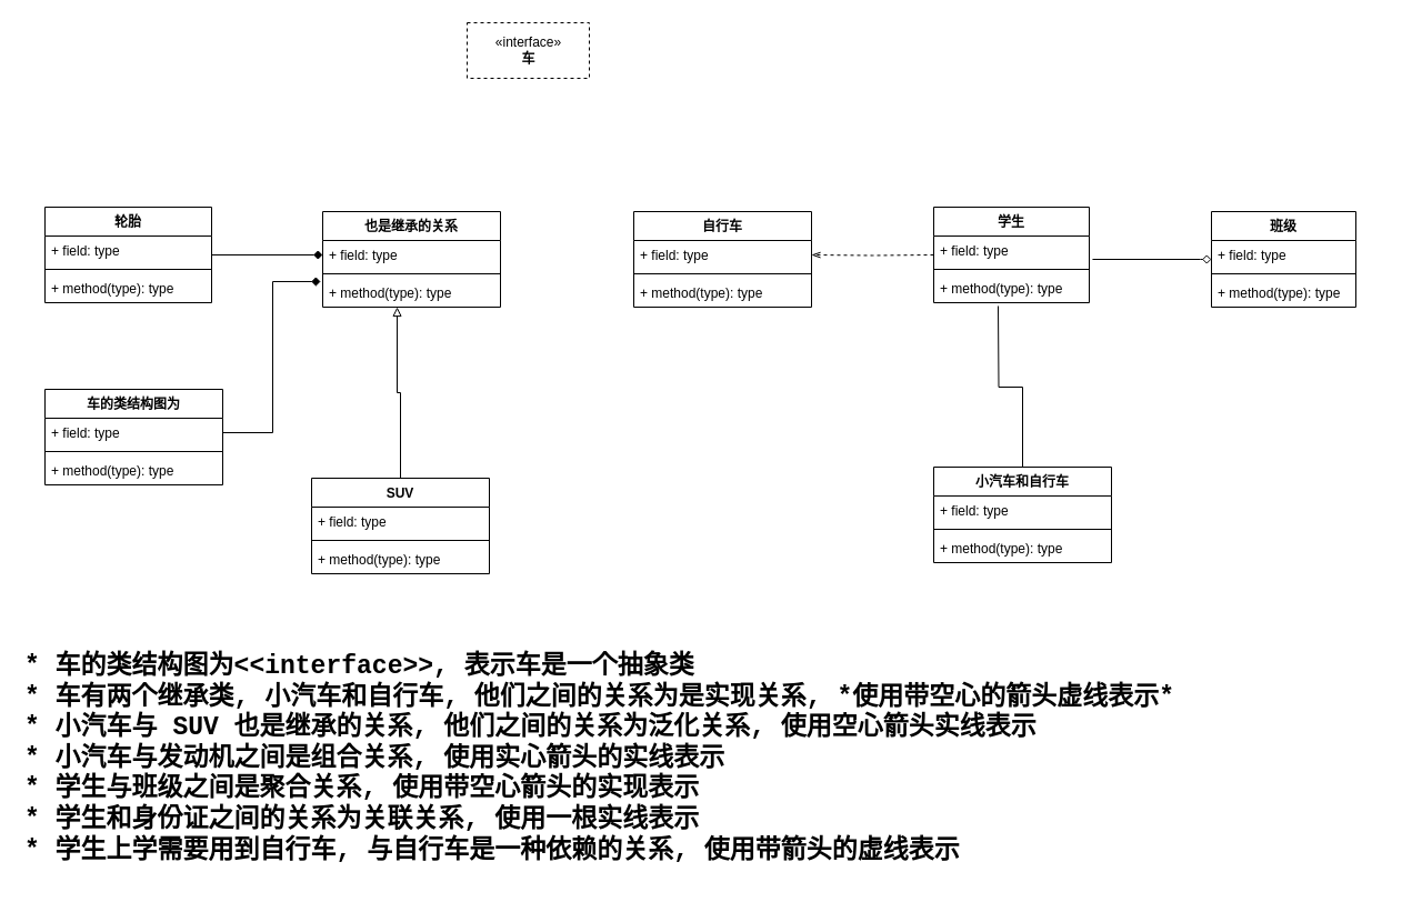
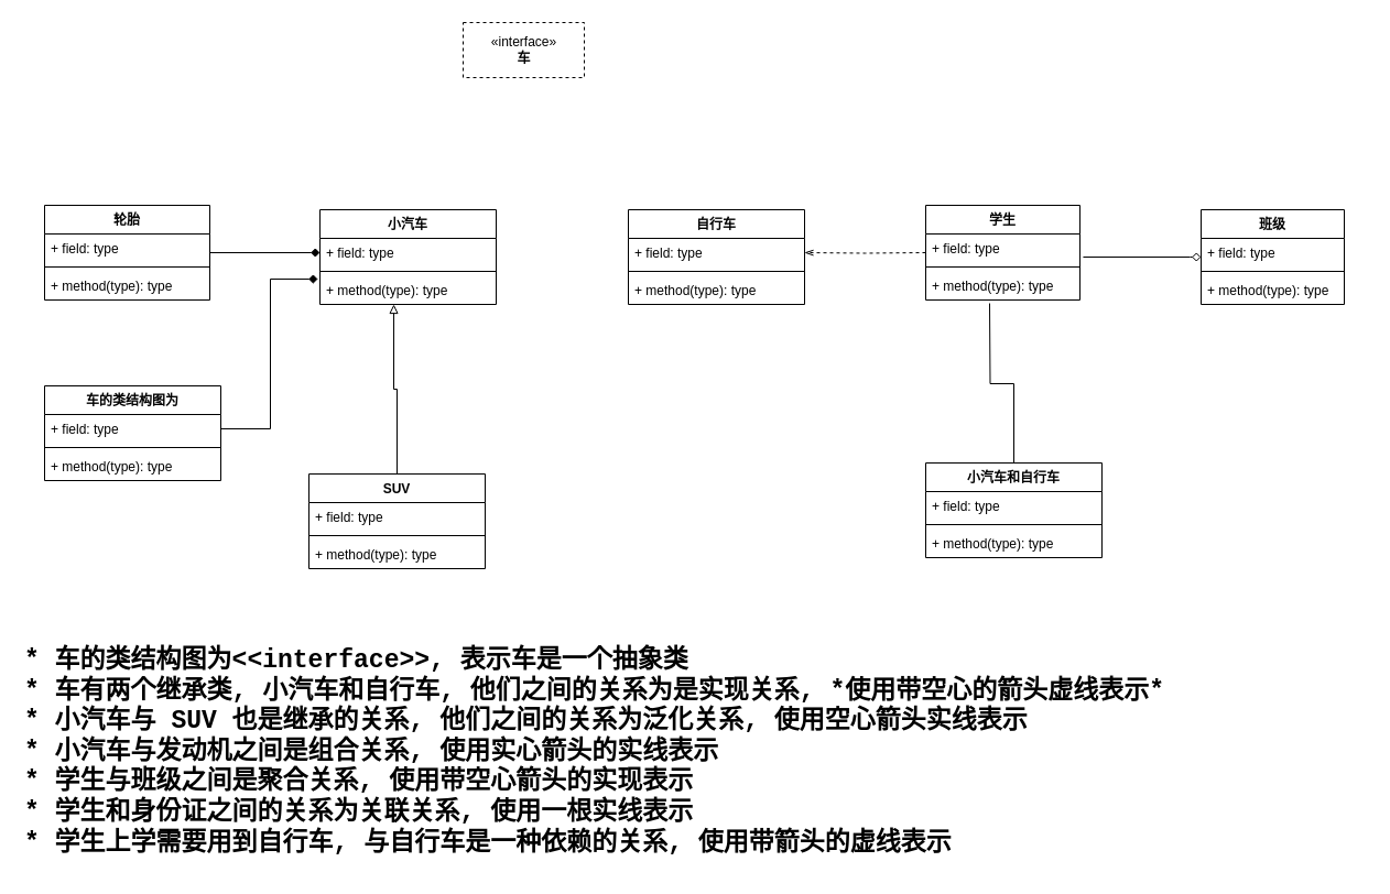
- <mxCell id="3" value="也是继承的关系" style="swimlane;fontStyle=1;align=center;verticalAlign=top;childLayout=stackLayout;horizontal=1;startSize=26;horizontalStack=0;resizeParent=1;resizeParentMax=0;resizeLast=0;collapsible=1;marginBottom=0;" vertex="1" parent="1"><mxGeometry x="290" y="190" width="160" height="86" as="geometry" /></mxCell>
+ <mxCell id="3" value="小汽车" style="swimlane;fontStyle=1;align=center;verticalAlign=top;childLayout=stackLayout;horizontal=1;startSize=26;horizontalStack=0;resizeParent=1;resizeParentMax=0;resizeLast=0;collapsible=1;marginBottom=0;" vertex="1" parent="1"><mxGeometry x="290" y="190" width="160" height="86" as="geometry" /></mxCell>
